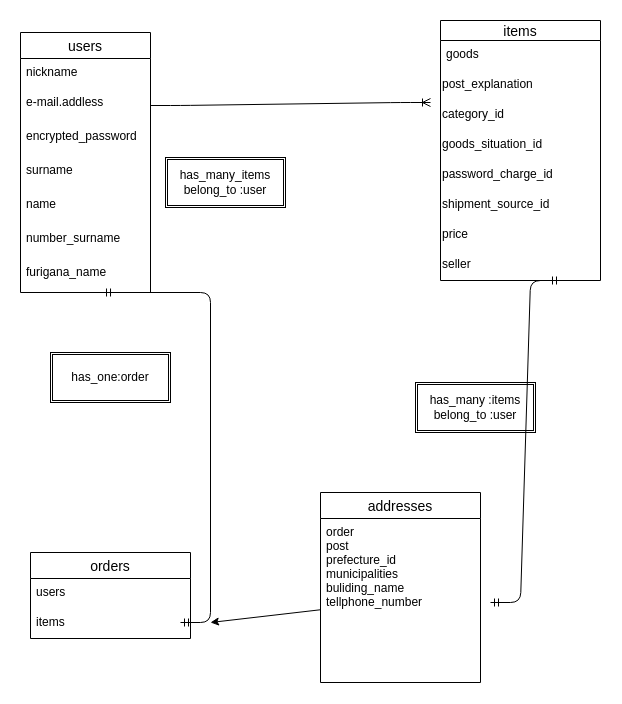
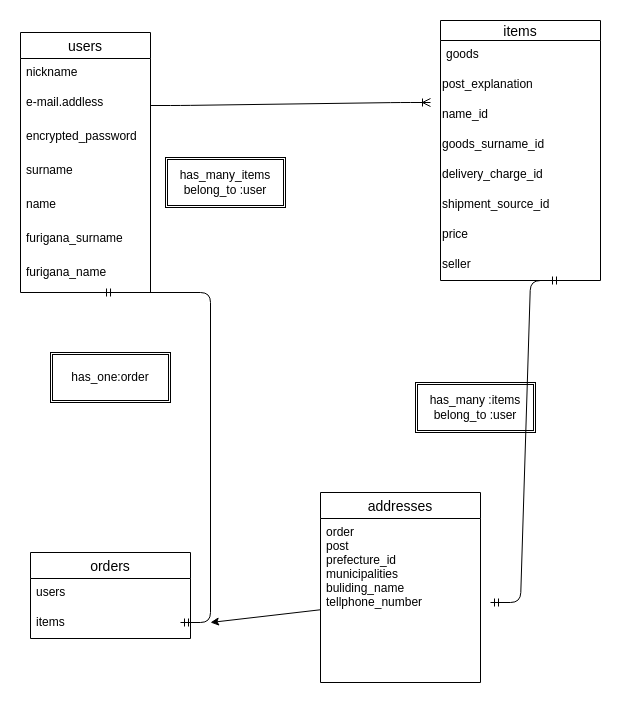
- <mxCell id="13" value="&lt;font face=&quot;helvetica&quot;&gt;category_id&lt;/font&gt;" style="text;whiteSpace=wrap;html=1;" parent="10" vertex="1"><mxGeometry y="80" width="160" height="30" as="geometry" /></mxCell>
+ <mxCell id="13" value="&lt;font face=&quot;helvetica&quot;&gt;name_id&lt;/font&gt;" style="text;whiteSpace=wrap;html=1;" parent="10" vertex="1"><mxGeometry y="80" width="160" height="30" as="geometry" /></mxCell>
- <mxCell id="14" value="&lt;font face=&quot;helvetica&quot;&gt;goods_situation_id&lt;/font&gt;" style="text;whiteSpace=wrap;html=1;" parent="10" vertex="1"><mxGeometry y="110" width="160" height="30" as="geometry" /></mxCell>
+ <mxCell id="14" value="&lt;font face=&quot;helvetica&quot;&gt;goods_surname_id&lt;/font&gt;" style="text;whiteSpace=wrap;html=1;" parent="10" vertex="1"><mxGeometry y="110" width="160" height="30" as="geometry" /></mxCell>
- <mxCell id="15" value="&lt;font face=&quot;helvetica&quot;&gt;password_charge_id&lt;/font&gt;" style="text;whiteSpace=wrap;html=1;" parent="10" vertex="1"><mxGeometry y="140" width="160" height="30" as="geometry" /></mxCell>
+ <mxCell id="15" value="&lt;font face=&quot;helvetica&quot;&gt;delivery_charge_id&lt;/font&gt;" style="text;whiteSpace=wrap;html=1;" parent="10" vertex="1"><mxGeometry y="140" width="160" height="30" as="geometry" /></mxCell>
- <mxCell id="8" value="number_surname" style="text;strokeColor=none;fillColor=none;spacingLeft=4;spacingRight=4;overflow=hidden;rotatable=0;points=[[0,0.5],[1,0.5]];portConstraint=eastwest;fontSize=12;" parent="2" vertex="1"><mxGeometry y="192" width="130" height="34" as="geometry" /></mxCell>
+ <mxCell id="8" value="furigana_surname" style="text;strokeColor=none;fillColor=none;spacingLeft=4;spacingRight=4;overflow=hidden;rotatable=0;points=[[0,0.5],[1,0.5]];portConstraint=eastwest;fontSize=12;" parent="2" vertex="1"><mxGeometry y="192" width="130" height="34" as="geometry" /></mxCell>
